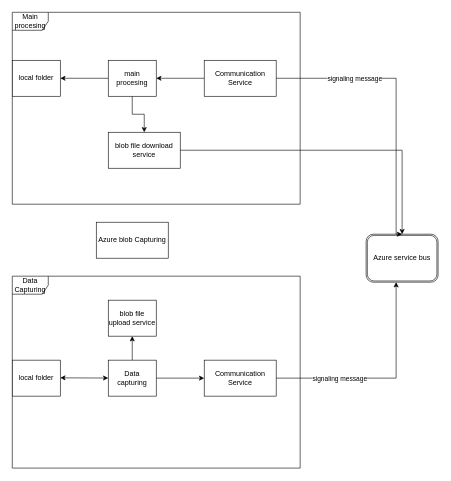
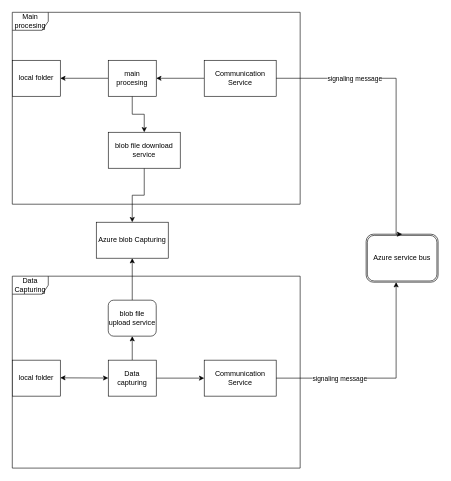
- <mxCell id="19" value="" style="edgeStyle=orthogonalEdgeStyle;rounded=0;orthogonalLoop=1;jettySize=auto;html=1;" edge="1" parent="1" source="20" target="14"><mxGeometry relative="1" as="geometry" /></mxCell>
+ <mxCell id="19" value="" style="edgeStyle=orthogonalEdgeStyle;rounded=0;orthogonalLoop=1;jettySize=auto;html=1;" edge="1" parent="1" source="20" target="10"><mxGeometry relative="1" as="geometry" /></mxCell>
+ <mxCell id="8" value="" style="edgeStyle=orthogonalEdgeStyle;rounded=0;orthogonalLoop=1;jettySize=auto;html=1;" edge="1" parent="1" source="9" target="10"><mxGeometry relative="1" as="geometry" /></mxCell>
- <mxCell id="9" value="blob file upload service" style="whiteSpace=wrap;html=1;rounded=0;" vertex="1" parent="1"><mxGeometry x="180" y="500" width="80" height="60" as="geometry" /></mxCell>
+ <mxCell id="9" value="blob file upload service" style="whiteSpace=wrap;html=1;rounded=1;" vertex="1" parent="1"><mxGeometry x="180" y="500" width="80" height="60" as="geometry" /></mxCell>
